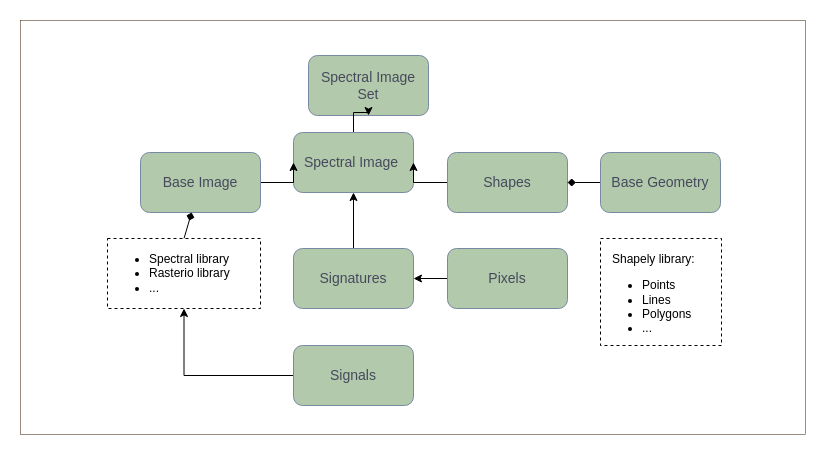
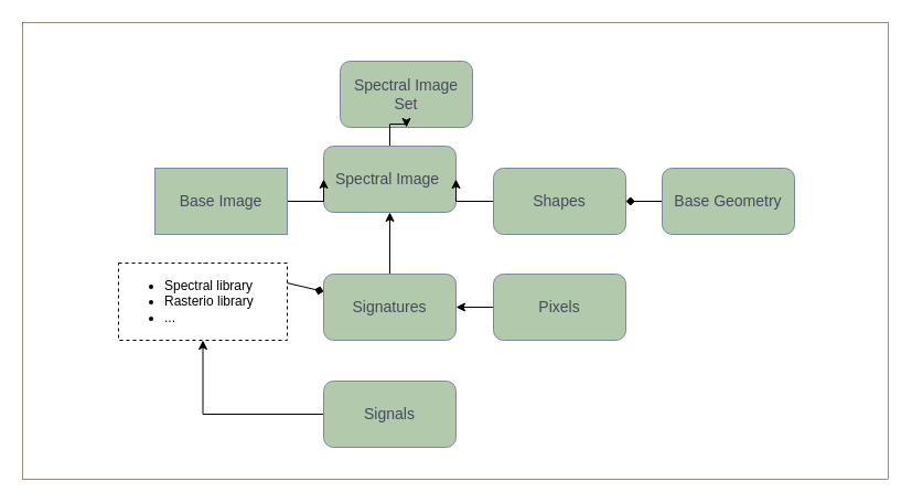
- <mxCell id="17" value="&lt;font style=&quot;font-size: 14px;&quot;&gt;Base Image&lt;/font&gt;" style="rounded=1;whiteSpace=wrap;html=1;labelBackgroundColor=none;fillColor=#B2C9AB;strokeColor=#788AA3;fontColor=#46495D;" vertex="1" parent="1"><mxGeometry x="140" y="152" width="120" height="60" as="geometry" /></mxCell>
+ <mxCell id="17" value="&lt;font style=&quot;font-size: 14px;&quot;&gt;Base Image&lt;/font&gt;" style="whiteSpace=wrap;html=1;labelBackgroundColor=none;fillColor=#B2C9AB;strokeColor=#788AA3;fontColor=#46495D;rounded=0;" vertex="1" parent="1"><mxGeometry x="140" y="152" width="120" height="60" as="geometry" /></mxCell>
- <mxCell id="19" style="rounded=0;orthogonalLoop=1;jettySize=auto;html=1;exitX=0.5;exitY=0;exitDx=0;exitDy=0;endArrow=diamond;endFill=1;" edge="1" parent="1" source="20" target="17"><mxGeometry relative="1" as="geometry" /></mxCell>
+ <mxCell id="19" style="rounded=0;orthogonalLoop=1;jettySize=auto;html=1;exitX=0.5;exitY=0;exitDx=0;exitDy=0;endArrow=diamond;endFill=1;" edge="1" parent="1" source="20" target="13"><mxGeometry relative="1" as="geometry" /></mxCell>
- <mxCell id="18" value="&lt;div style=&quot;text-align: center;&quot;&gt;&lt;br&gt;&lt;/div&gt;&lt;div style=&quot;text-align: center;&quot;&gt;&amp;nbsp; &amp;nbsp;Shapely library:&lt;/div&gt;&lt;div&gt;&lt;ul&gt;&lt;li&gt;&lt;span style=&quot;background-color: transparent; color: light-dark(rgb(0, 0, 0), rgb(255, 255, 255));&quot;&gt;Points&lt;/span&gt;&lt;/li&gt;&lt;li&gt;&lt;span style=&quot;background-color: transparent; color: light-dark(rgb(0, 0, 0), rgb(255, 255, 255));&quot;&gt;Lines&lt;/span&gt;&lt;/li&gt;&lt;li&gt;&lt;span style=&quot;background-color: transparent; color: light-dark(rgb(0, 0, 0), rgb(255, 255, 255));&quot;&gt;Polygons&lt;/span&gt;&lt;/li&gt;&lt;li&gt;&lt;span style=&quot;background-color: transparent; color: light-dark(rgb(0, 0, 0), rgb(255, 255, 255));&quot;&gt;...&lt;/span&gt;&lt;/li&gt;&lt;/ul&gt;&lt;/div&gt;" style="rounded=0;whiteSpace=wrap;html=1;dashed=1;align=left;imageHeight=27;" vertex="1" parent="1"><mxGeometry x="600" y="238" width="121" height="107" as="geometry" /></mxCell>
